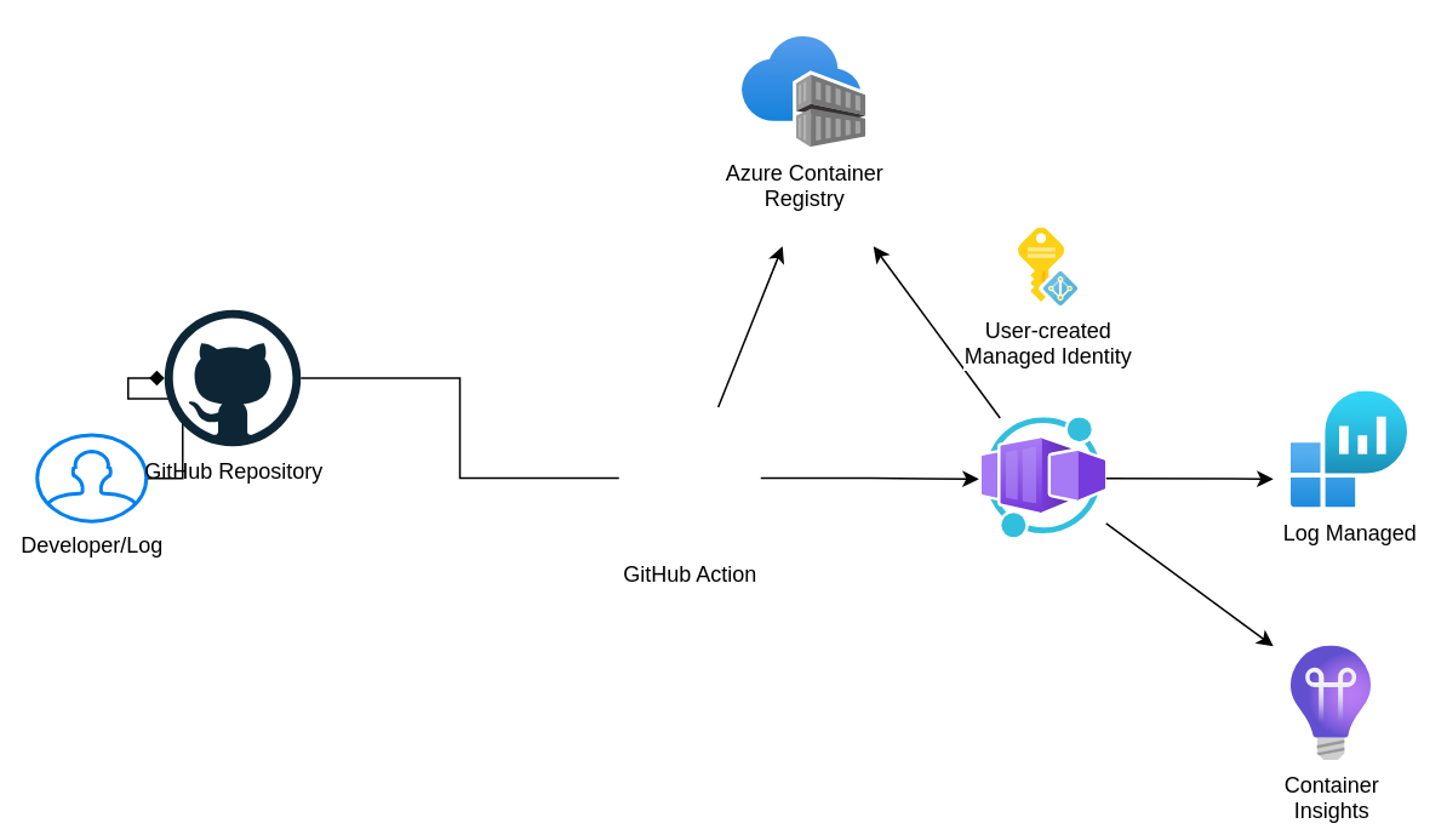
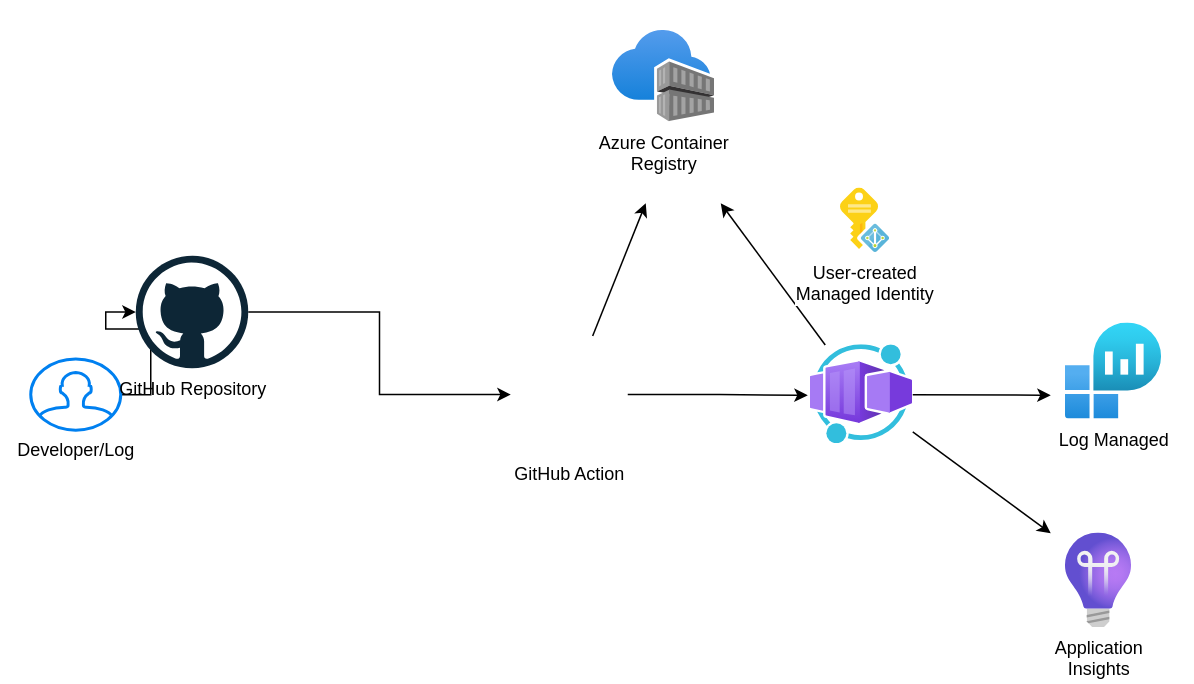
- <mxCell id="2" style="edgeStyle=orthogonalEdgeStyle;rounded=0;orthogonalLoop=1;jettySize=auto;html=1;endArrow=diamond;" edge="1" parent="1" source="3" target="5"><mxGeometry relative="1" as="geometry" /></mxCell>
+ <mxCell id="2" style="edgeStyle=orthogonalEdgeStyle;rounded=0;orthogonalLoop=1;jettySize=auto;html=1;" edge="1" parent="1" source="3" target="5"><mxGeometry relative="1" as="geometry" /></mxCell>
- <mxCell id="4" style="edgeStyle=orthogonalEdgeStyle;rounded=0;orthogonalLoop=1;jettySize=auto;html=1;endArrow=none;" edge="1" parent="1" source="5" target="8"><mxGeometry relative="1" as="geometry" /></mxCell>
+ <mxCell id="4" style="edgeStyle=orthogonalEdgeStyle;rounded=0;orthogonalLoop=1;jettySize=auto;html=1;" edge="1" parent="1" source="5" target="8"><mxGeometry relative="1" as="geometry" /></mxCell>
- <mxCell id="14" value="Container&lt;br&gt;Insights" style="aspect=fixed;html=1;points=[];align=center;image;fontSize=12;image=img/lib/azure2/devops/Application_Insights.svg;" vertex="1" parent="1"><mxGeometry x="710" y="355" width="44" height="63" as="geometry" /></mxCell>
+ <mxCell id="14" value="Application&lt;br&gt;Insights" style="aspect=fixed;html=1;points=[];align=center;image;fontSize=12;image=img/lib/azure2/devops/Application_Insights.svg;" vertex="1" parent="1"><mxGeometry x="710" y="355" width="44" height="63" as="geometry" /></mxCell>
